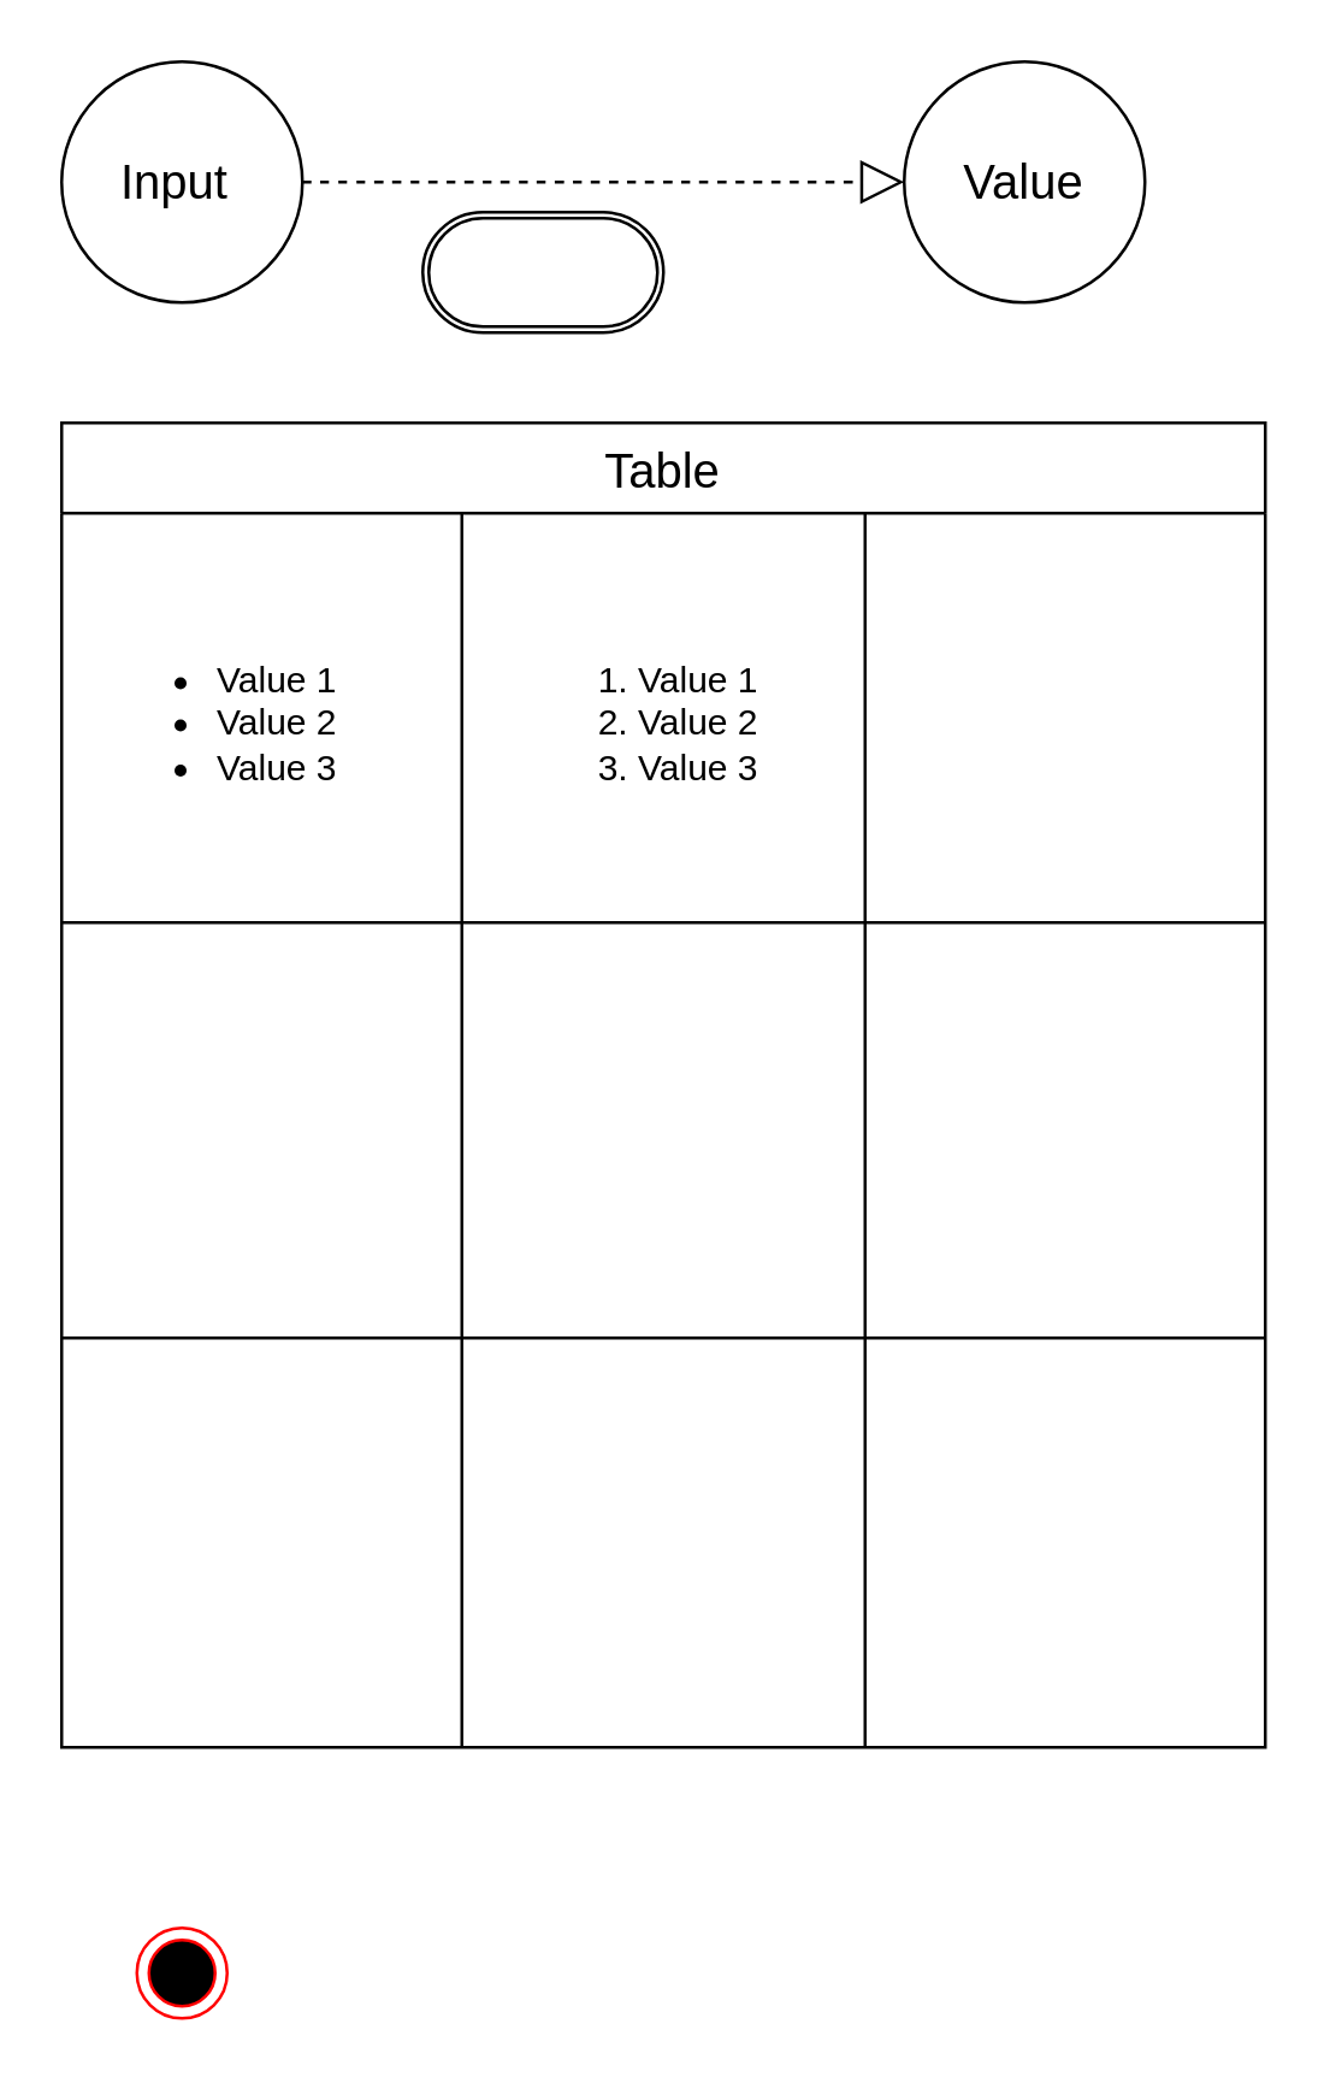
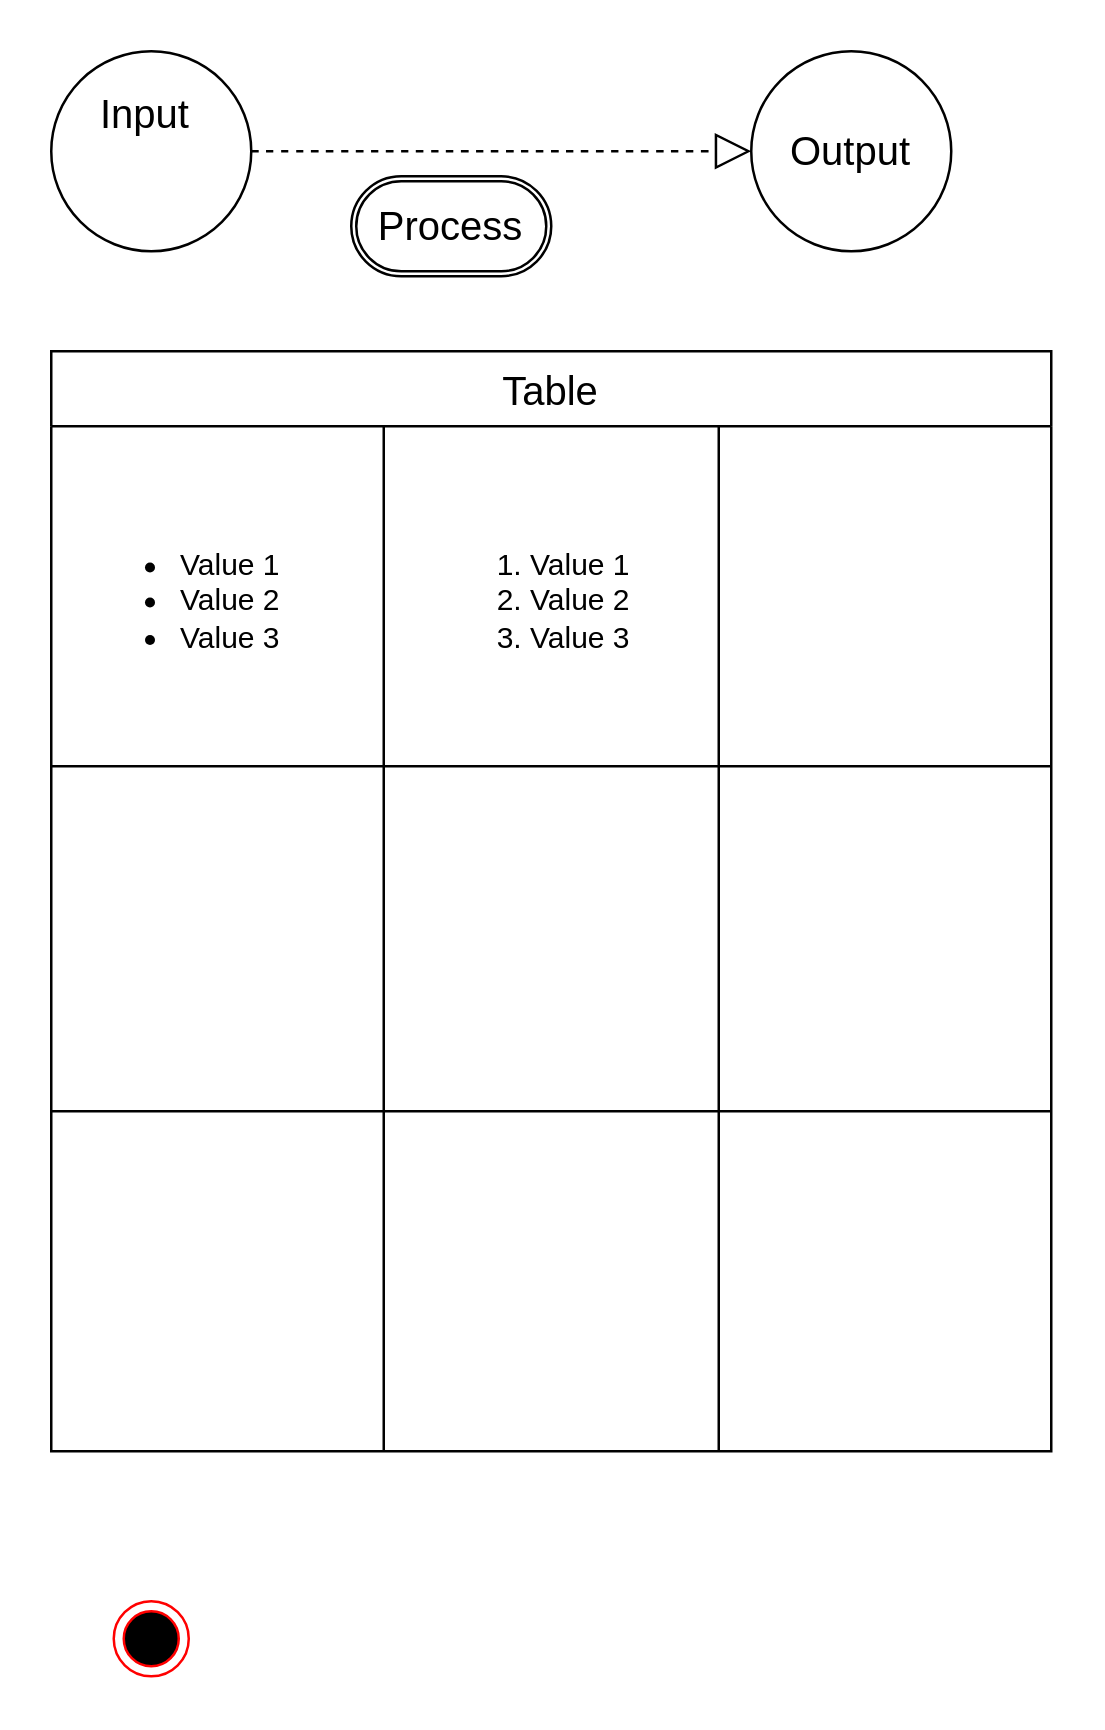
- <mxCell id="3" value="Input&amp;nbsp;" style="text;strokeColor=none;fillColor=none;html=1;align=center;verticalAlign=middle;whiteSpace=wrap;rounded=0;fontSize=16;" vertex="1" parent="1"><mxGeometry x="30" y="45" width="60" height="30" as="geometry" /></mxCell>
+ <mxCell id="3" value="Input&amp;nbsp;" style="text;strokeColor=none;fillColor=none;html=1;align=center;verticalAlign=middle;whiteSpace=wrap;rounded=0;fontSize=16;" vertex="1" parent="1"><mxGeometry x="30" y="30" width="60" height="30" as="geometry" /></mxCell>
- <mxCell id="5" value="Value" style="text;strokeColor=none;fillColor=none;html=1;align=center;verticalAlign=middle;whiteSpace=wrap;rounded=0;fontSize=16;" vertex="1" parent="1"><mxGeometry x="310" y="45" width="60" height="30" as="geometry" /></mxCell>
+ <mxCell id="5" value="Output" style="text;strokeColor=none;fillColor=none;html=1;align=center;verticalAlign=middle;whiteSpace=wrap;rounded=0;fontSize=16;" vertex="1" parent="1"><mxGeometry x="310" y="45" width="60" height="30" as="geometry" /></mxCell>
+ <mxCell id="8" value="Process" style="text;strokeColor=none;fillColor=none;html=1;align=center;verticalAlign=middle;whiteSpace=wrap;rounded=0;fontSize=16;" vertex="1" parent="1"><mxGeometry x="150" y="75" width="60" height="30" as="geometry" /></mxCell>
